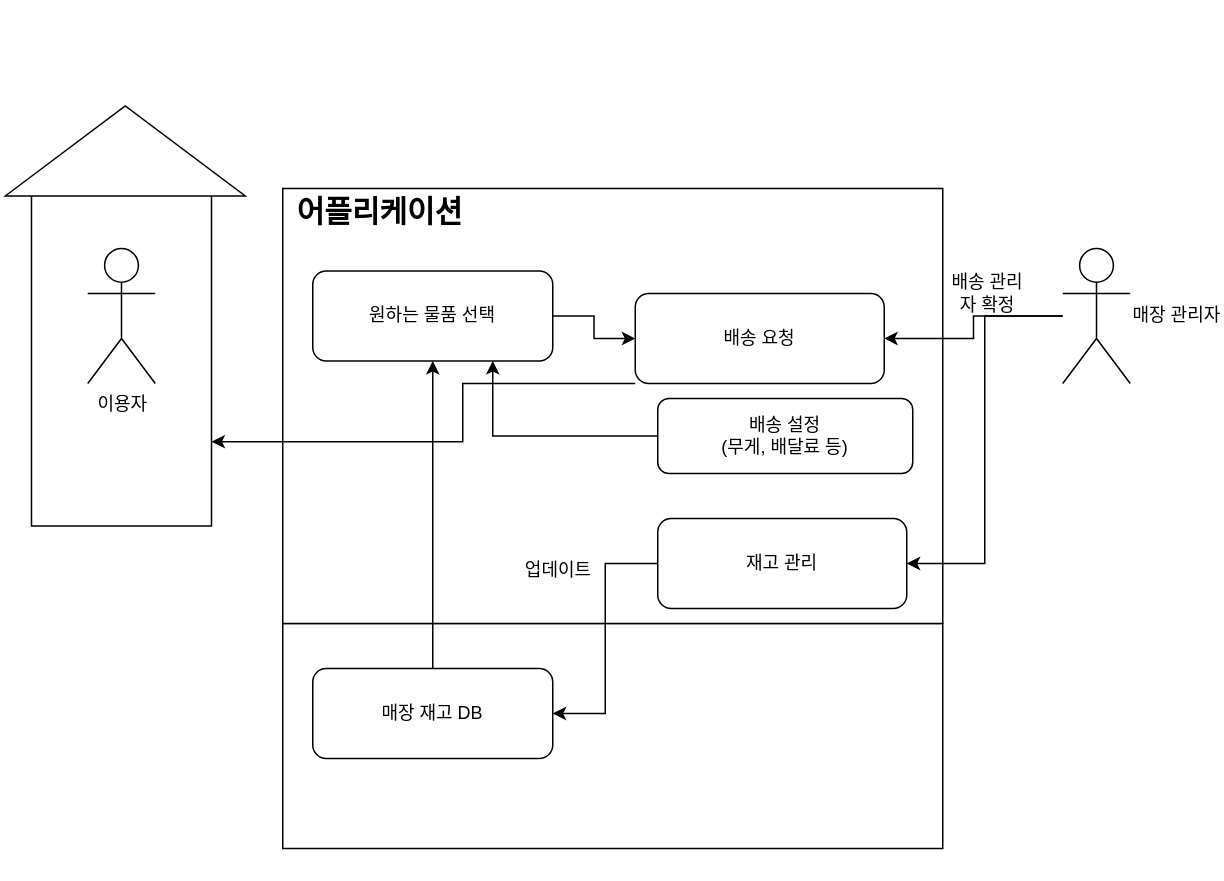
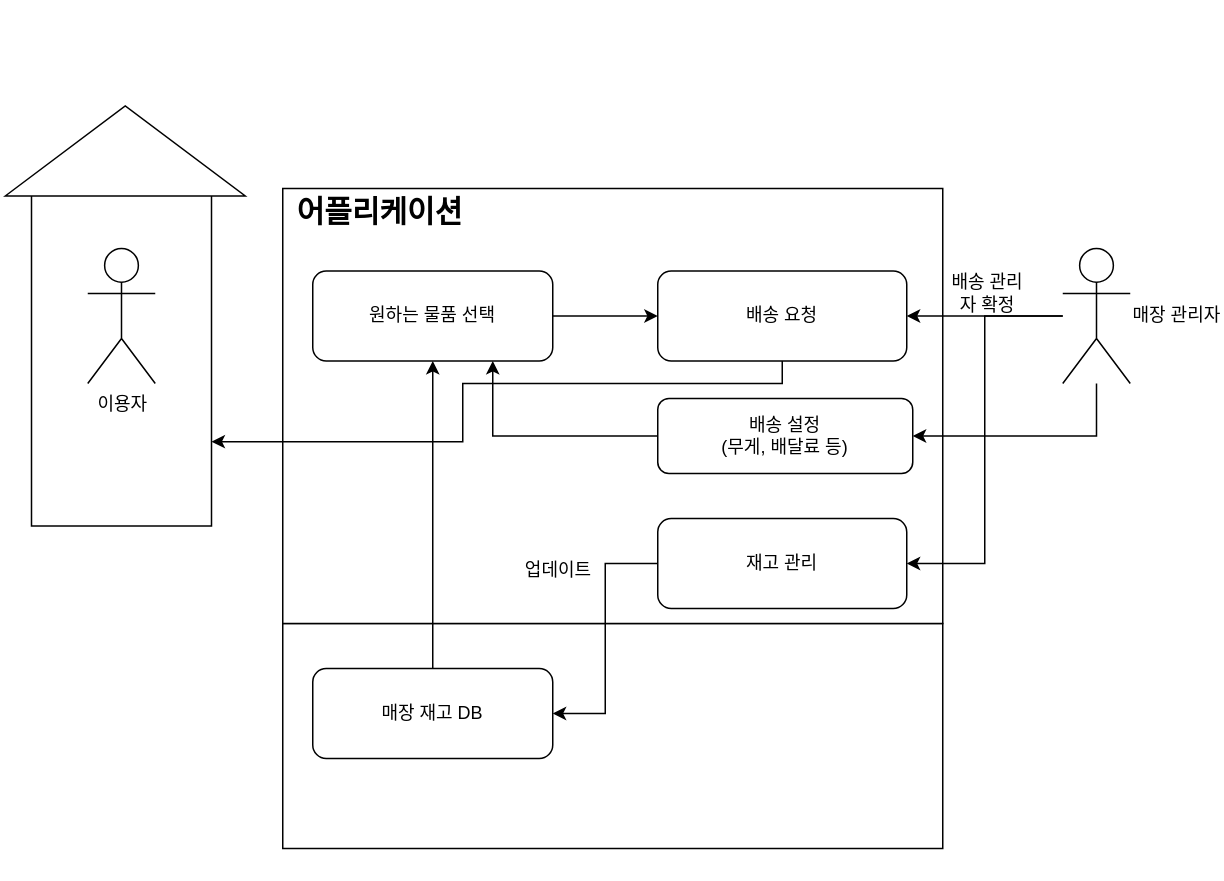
- <mxCell id="19" value="배송 요청" style="rounded=1;whiteSpace=wrap;html=1;" vertex="1" parent="1"><mxGeometry x="423" y="195" width="166" height="60" as="geometry" /></mxCell>
+ <mxCell id="19" value="배송 요청" style="rounded=1;whiteSpace=wrap;html=1;" vertex="1" parent="1"><mxGeometry x="438" y="180" width="166" height="60" as="geometry" /></mxCell>
+ <mxCell id="8" style="edgeStyle=orthogonalEdgeStyle;rounded=0;orthogonalLoop=1;jettySize=auto;html=1;entryX=1;entryY=0.5;entryDx=0;entryDy=0;" edge="1" parent="1" source="9" target="22"><mxGeometry relative="1" as="geometry"><Array as="points"><mxPoint x="731" y="290" /></Array></mxGeometry></mxCell>
